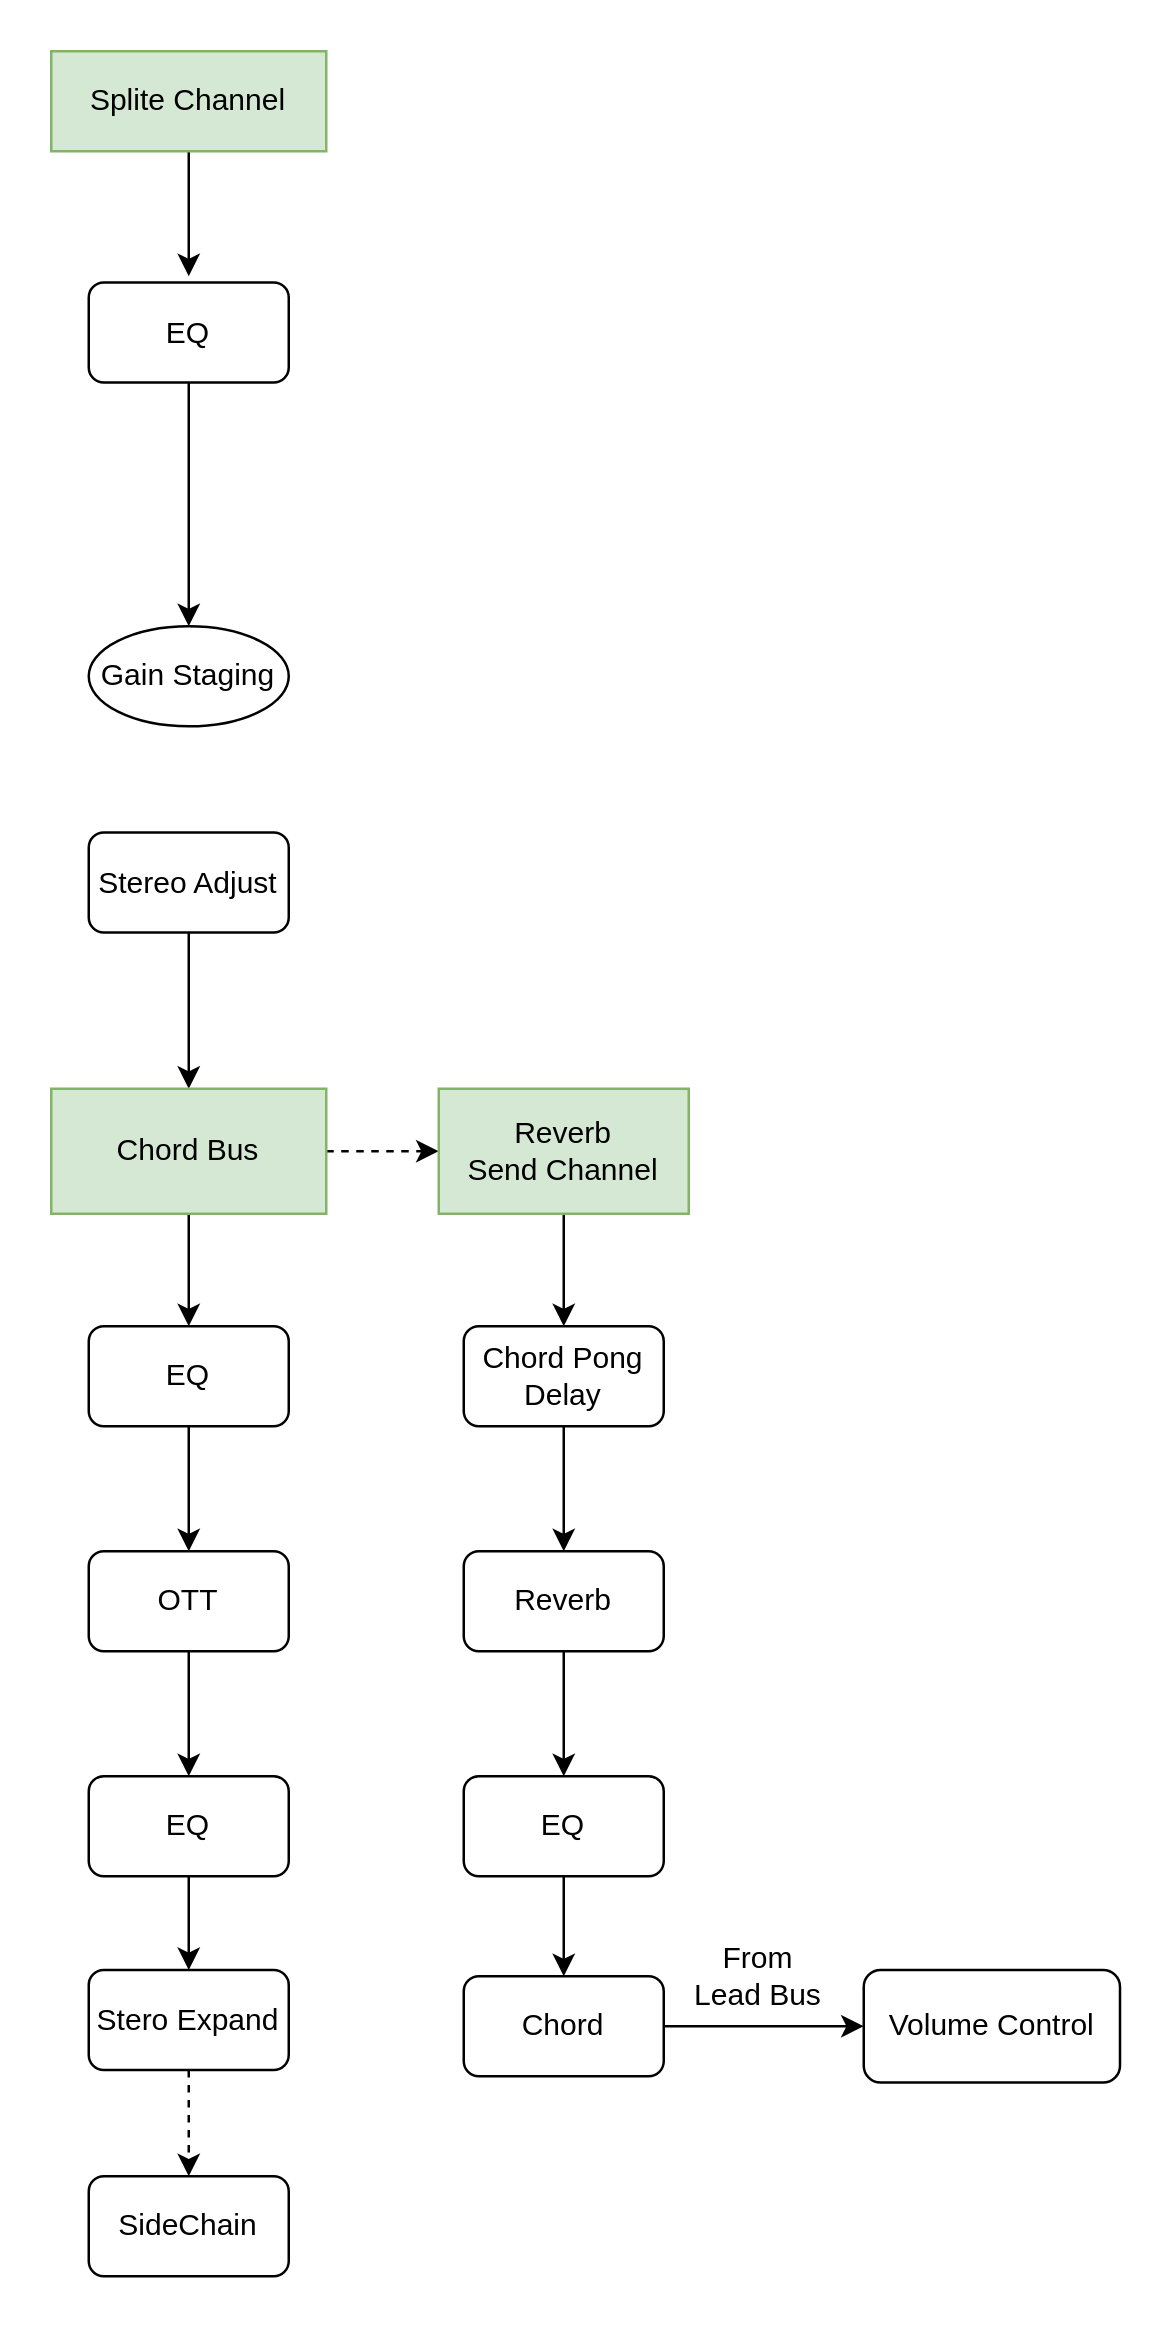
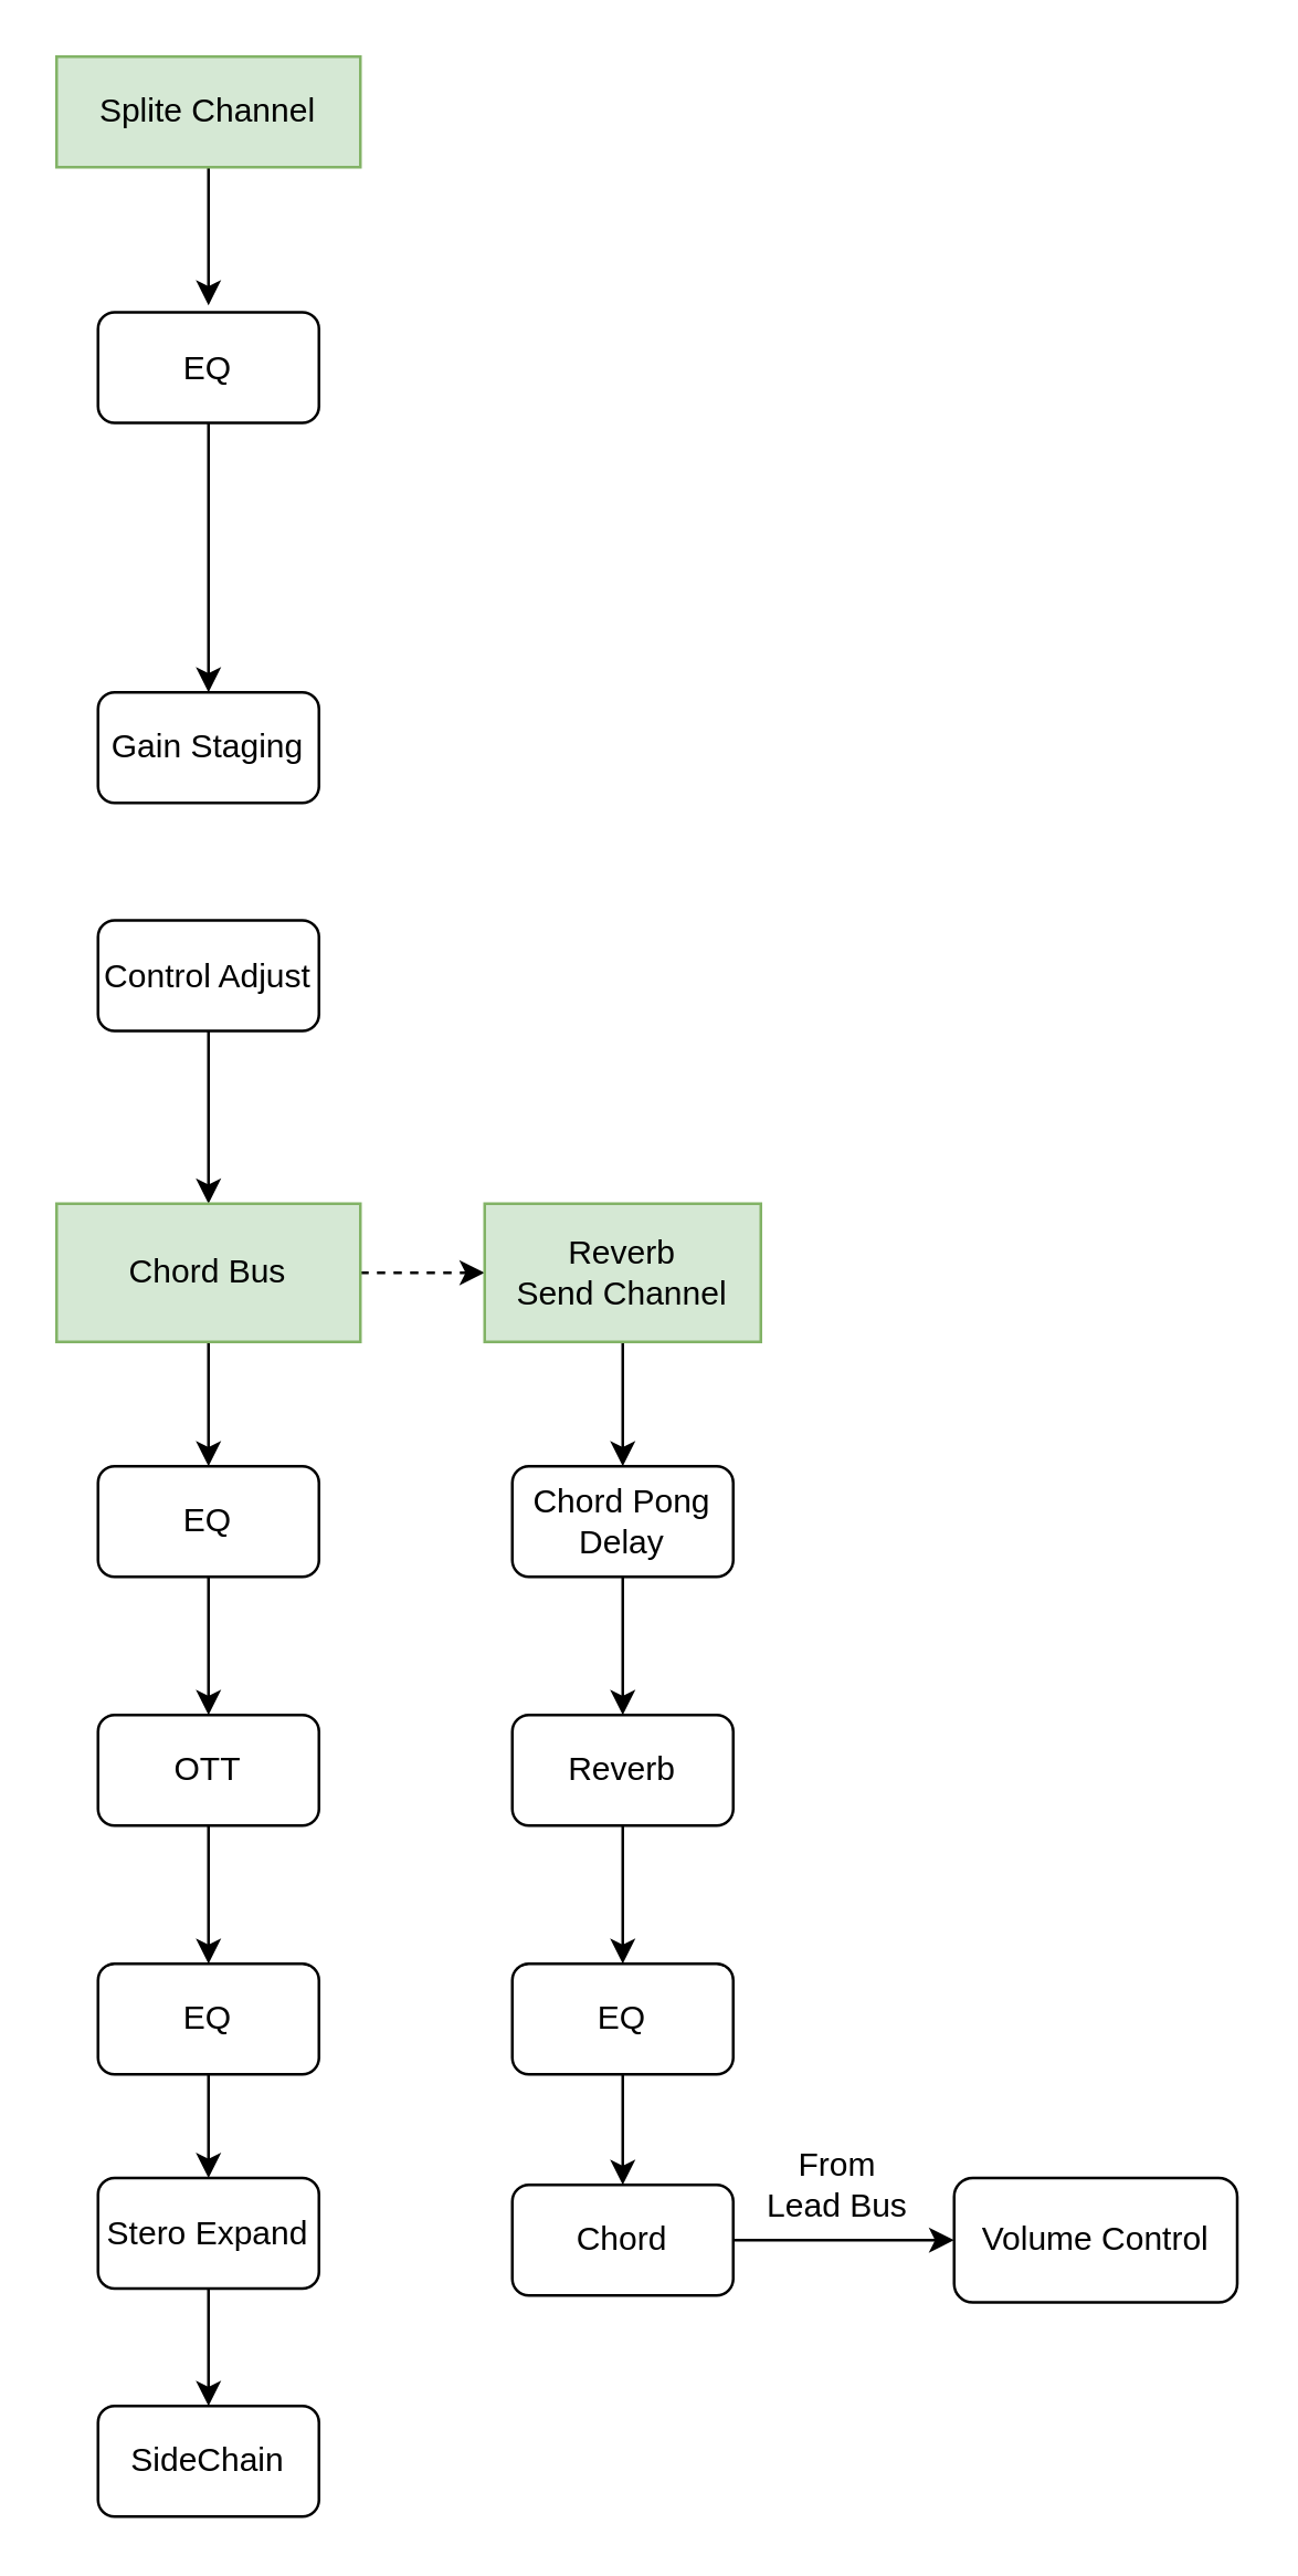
- <mxCell id="4" value="Gain Staging" style="ellipse;whiteSpace=wrap;html=1;" parent="1" vertex="1"><mxGeometry x="35" y="250" width="80" height="40" as="geometry" /></mxCell>
+ <mxCell id="4" value="Gain Staging" style="rounded=1;whiteSpace=wrap;html=1;" parent="1" vertex="1"><mxGeometry x="35" y="250" width="80" height="40" as="geometry" /></mxCell>
- <mxCell id="10" value="Stereo Adjust" style="rounded=1;whiteSpace=wrap;html=1;" parent="1" vertex="1"><mxGeometry x="35" y="332.5" width="80" height="40" as="geometry" /></mxCell>
+ <mxCell id="10" value="Control Adjust" style="rounded=1;whiteSpace=wrap;html=1;" parent="1" vertex="1"><mxGeometry x="35" y="332.5" width="80" height="40" as="geometry" /></mxCell>
- <mxCell id="30" style="edgeStyle=orthogonalEdgeStyle;rounded=0;orthogonalLoop=1;jettySize=auto;html=1;entryX=0.5;entryY=0;entryDx=0;entryDy=0;dashed=1;" parent="1" source="31" target="32" edge="1"><mxGeometry relative="1" as="geometry" /></mxCell>
+ <mxCell id="30" style="edgeStyle=orthogonalEdgeStyle;rounded=0;orthogonalLoop=1;jettySize=auto;html=1;entryX=0.5;entryY=0;entryDx=0;entryDy=0;" parent="1" source="31" target="32" edge="1"><mxGeometry relative="1" as="geometry" /></mxCell>
